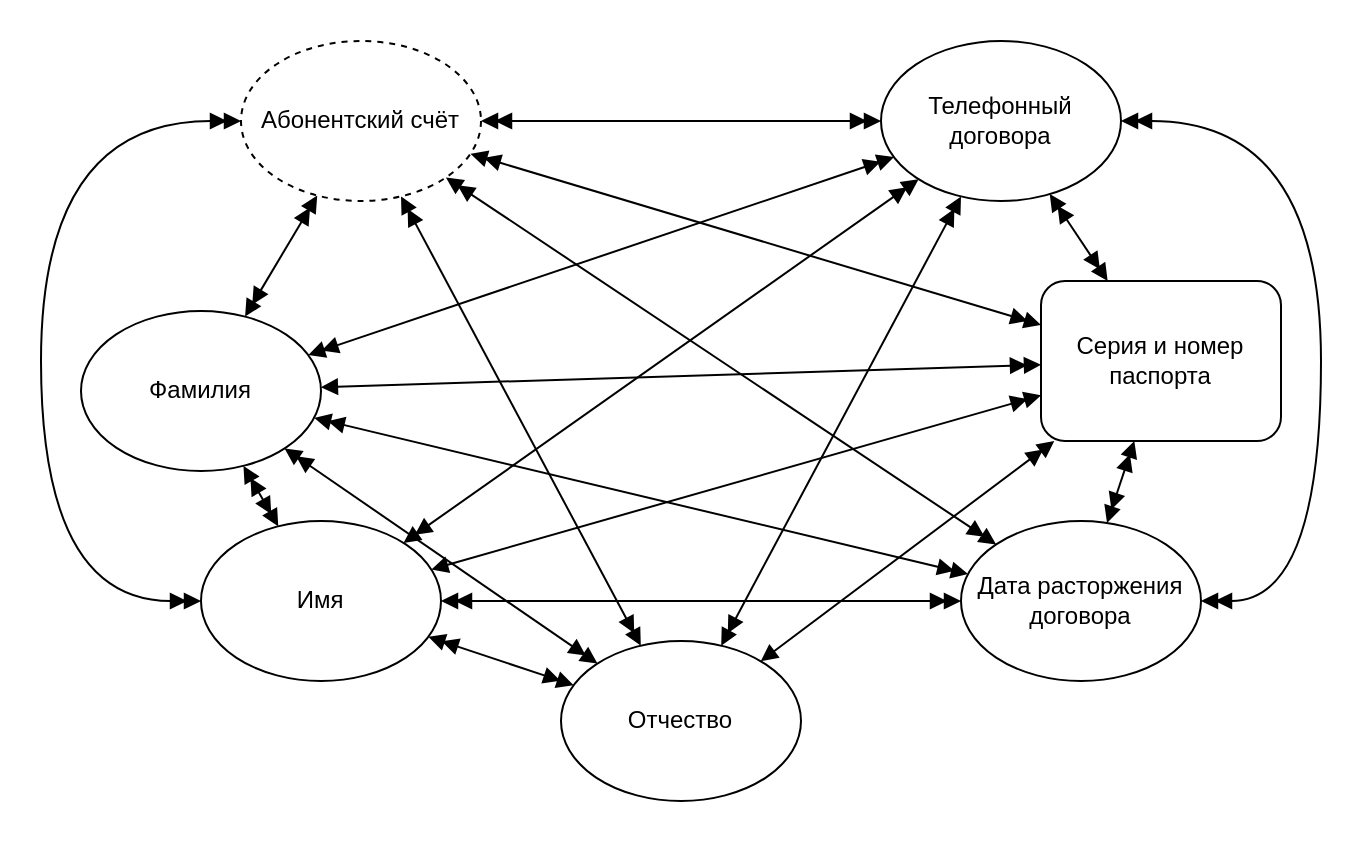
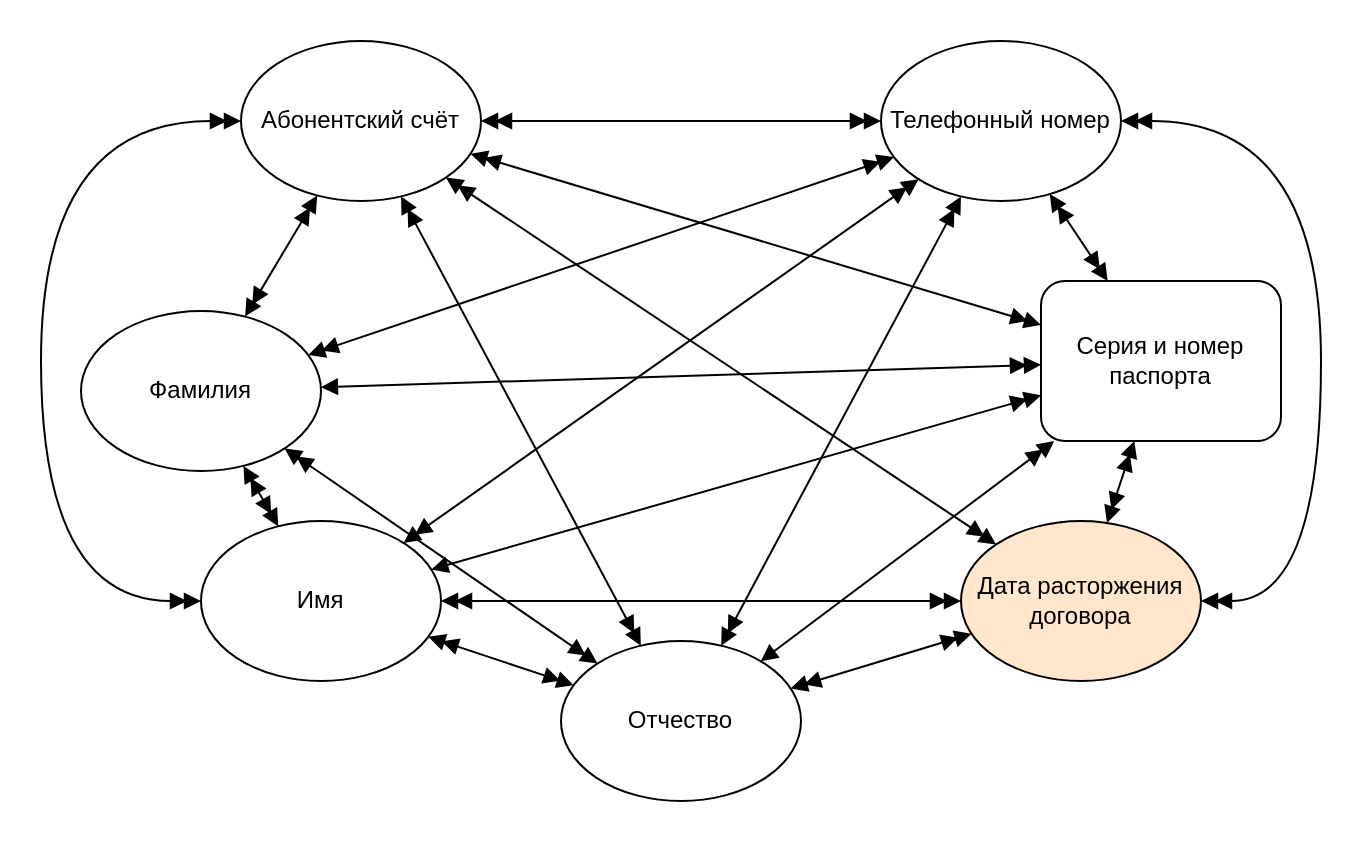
- <mxCell id="7" value="Абонентский счёт" style="ellipse;whiteSpace=wrap;html=1;dashed=1;" parent="1" vertex="1"><mxGeometry x="120" y="20" width="120" height="80" as="geometry" /></mxCell>
+ <mxCell id="7" value="Абонентский счёт" style="ellipse;whiteSpace=wrap;html=1;" parent="1" vertex="1"><mxGeometry x="120" y="20" width="120" height="80" as="geometry" /></mxCell>
- <mxCell id="6" value="Телефонный договора" style="ellipse;whiteSpace=wrap;html=1;" parent="1" vertex="1"><mxGeometry x="440" y="20" width="120" height="80" as="geometry" /></mxCell>
+ <mxCell id="6" value="Телефонный номер" style="ellipse;whiteSpace=wrap;html=1;" parent="1" vertex="1"><mxGeometry x="440" y="20" width="120" height="80" as="geometry" /></mxCell>
- <mxCell id="13" value="" style="endArrow=doubleBlock;html=1;rounded=0;endFill=1;startArrow=doubleBlock;startFill=1;" parent="1" source="3" target="9" edge="1"><mxGeometry width="50" height="50" relative="1" as="geometry"><mxPoint x="201.497" y="330.527" as="sourcePoint" /><mxPoint x="398.55" y="409.42" as="targetPoint" /></mxGeometry></mxCell>
- <mxCell id="9" value="Дата расторжения договора" style="ellipse;whiteSpace=wrap;html=1;" parent="1" vertex="1"><mxGeometry x="480" y="260" width="120" height="80" as="geometry" /></mxCell>
+ <mxCell id="9" value="Дата расторжения договора" style="ellipse;whiteSpace=wrap;html=1;fillColor=#ffe6cc;" parent="1" vertex="1"><mxGeometry x="480" y="260" width="120" height="80" as="geometry" /></mxCell>
+ <mxCell id="11" value="" style="endArrow=doubleBlock;html=1;rounded=0;endFill=1;startArrow=doubleBlock;startFill=1;" parent="1" source="5" target="9" edge="1"><mxGeometry width="50" height="50" relative="1" as="geometry"><mxPoint x="612.941" y="148.349" as="sourcePoint" /><mxPoint x="487.045" y="431.648" as="targetPoint" /></mxGeometry></mxCell>
